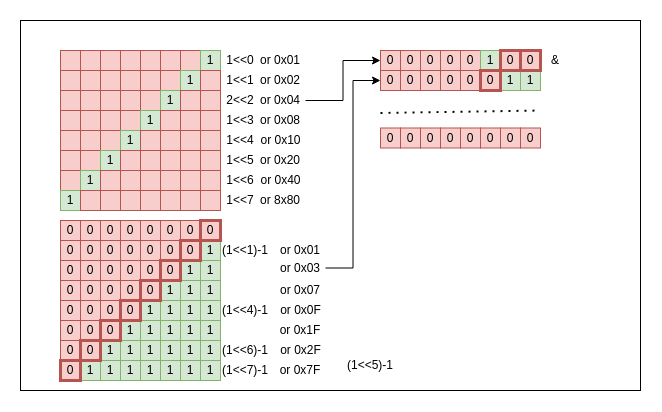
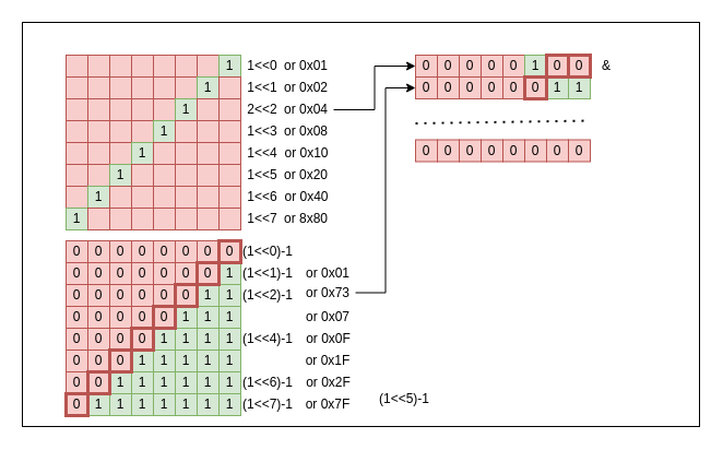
+ <mxCell id="178" value="(1&amp;lt;&amp;lt;0)-1" style="text;html=1;strokeColor=none;fillColor=none;align=center;verticalAlign=middle;whiteSpace=wrap;rounded=0;" vertex="1" parent="1"><mxGeometry x="220" y="222.5" width="50" height="15" as="geometry" /></mxCell>
- <mxCell id="65" value="or 0x03" style="text;html=1;strokeColor=none;fillColor=none;align=center;verticalAlign=middle;whiteSpace=wrap;rounded=0;" vertex="1" parent="1"><mxGeometry x="275" y="260" width="50" height="15" as="geometry" /></mxCell>
+ <mxCell id="65" value="or 0x73" style="text;html=1;strokeColor=none;fillColor=none;align=center;verticalAlign=middle;whiteSpace=wrap;rounded=0;" vertex="1" parent="1"><mxGeometry x="275" y="260" width="50" height="15" as="geometry" /></mxCell>
+ <mxCell id="58" value="(1&amp;lt;&amp;lt;2)-1" style="text;html=1;strokeColor=none;fillColor=none;align=center;verticalAlign=middle;whiteSpace=wrap;rounded=0;" vertex="1" parent="1"><mxGeometry x="225" y="262.5" width="40" height="15" as="geometry" /></mxCell>
